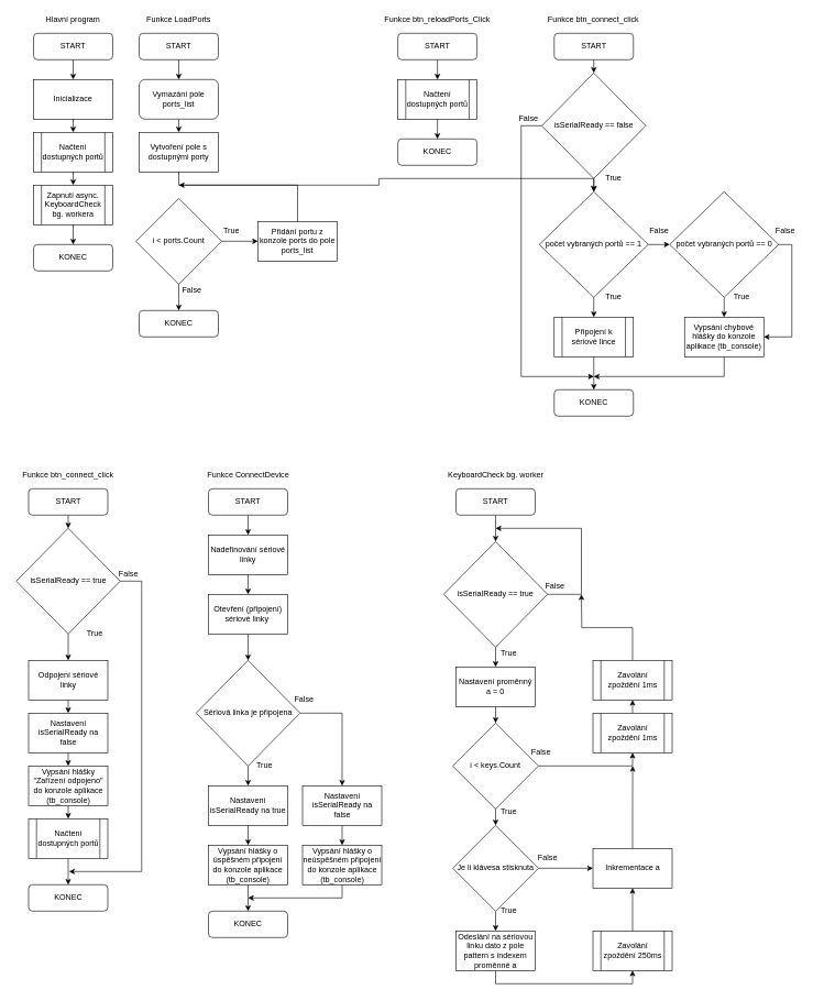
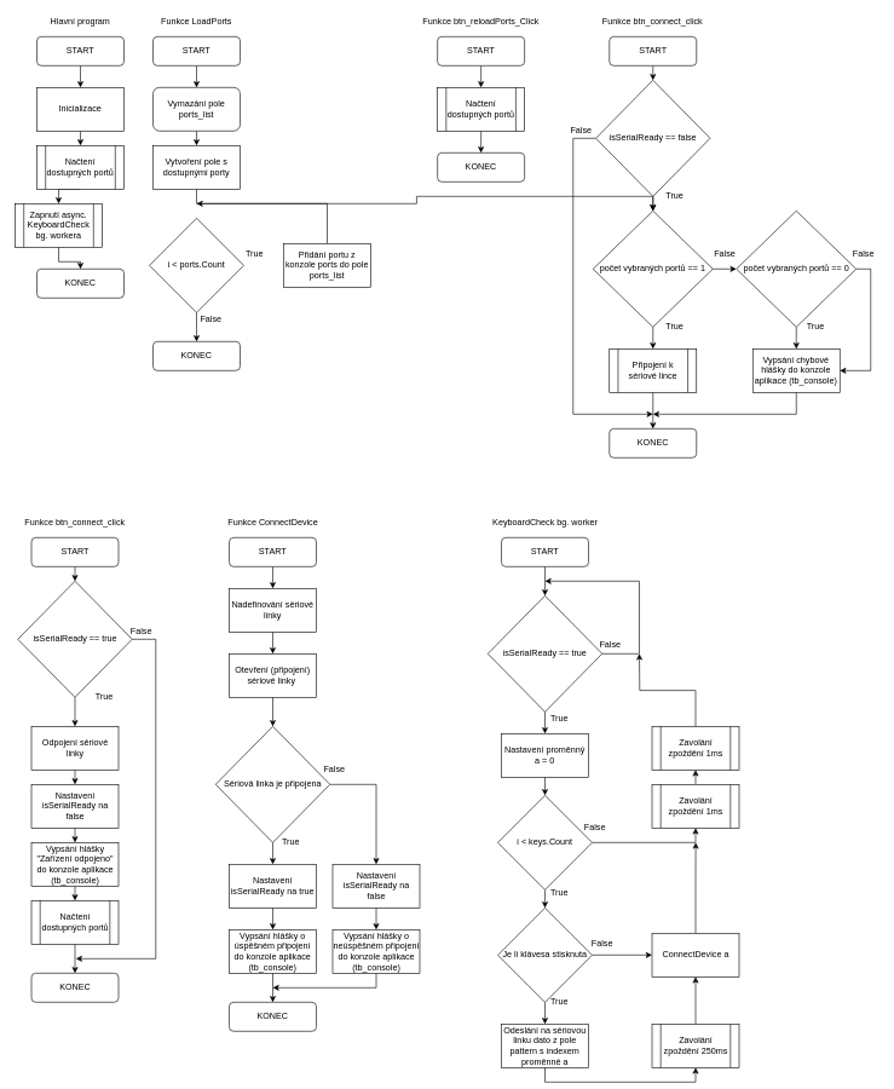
- <mxCell id="9" value="Zapnutí async. KeyboardCheck bg. workera" style="shape=process;whiteSpace=wrap;html=1;backgroundOutline=1;" vertex="1" parent="1"><mxGeometry x="50" y="280" width="120" height="60" as="geometry" /></mxCell>
+ <mxCell id="9" value="Zapnutí async. KeyboardCheck bg. workera" style="shape=process;whiteSpace=wrap;html=1;backgroundOutline=1;" vertex="1" parent="1"><mxGeometry x="20" y="280" width="120" height="60" as="geometry" /></mxCell>
- <mxCell id="18" style="edgeStyle=orthogonalEdgeStyle;rounded=0;orthogonalLoop=1;jettySize=auto;html=1;exitX=1;exitY=0.5;exitDx=0;exitDy=0;entryX=0;entryY=0.5;entryDx=0;entryDy=0;" edge="1" parent="1" source="19" target="24"><mxGeometry relative="1" as="geometry" /></mxCell>
- <mxCell id="113" value="Inkrementace a" style="rounded=0;whiteSpace=wrap;html=1;" vertex="1" parent="1"><mxGeometry x="897.5" y="1285" width="120" height="60" as="geometry" /></mxCell>
+ <mxCell id="113" value="ConnectDevice a" style="rounded=0;whiteSpace=wrap;html=1;" vertex="1" parent="1"><mxGeometry x="897.5" y="1285" width="120" height="60" as="geometry" /></mxCell>
